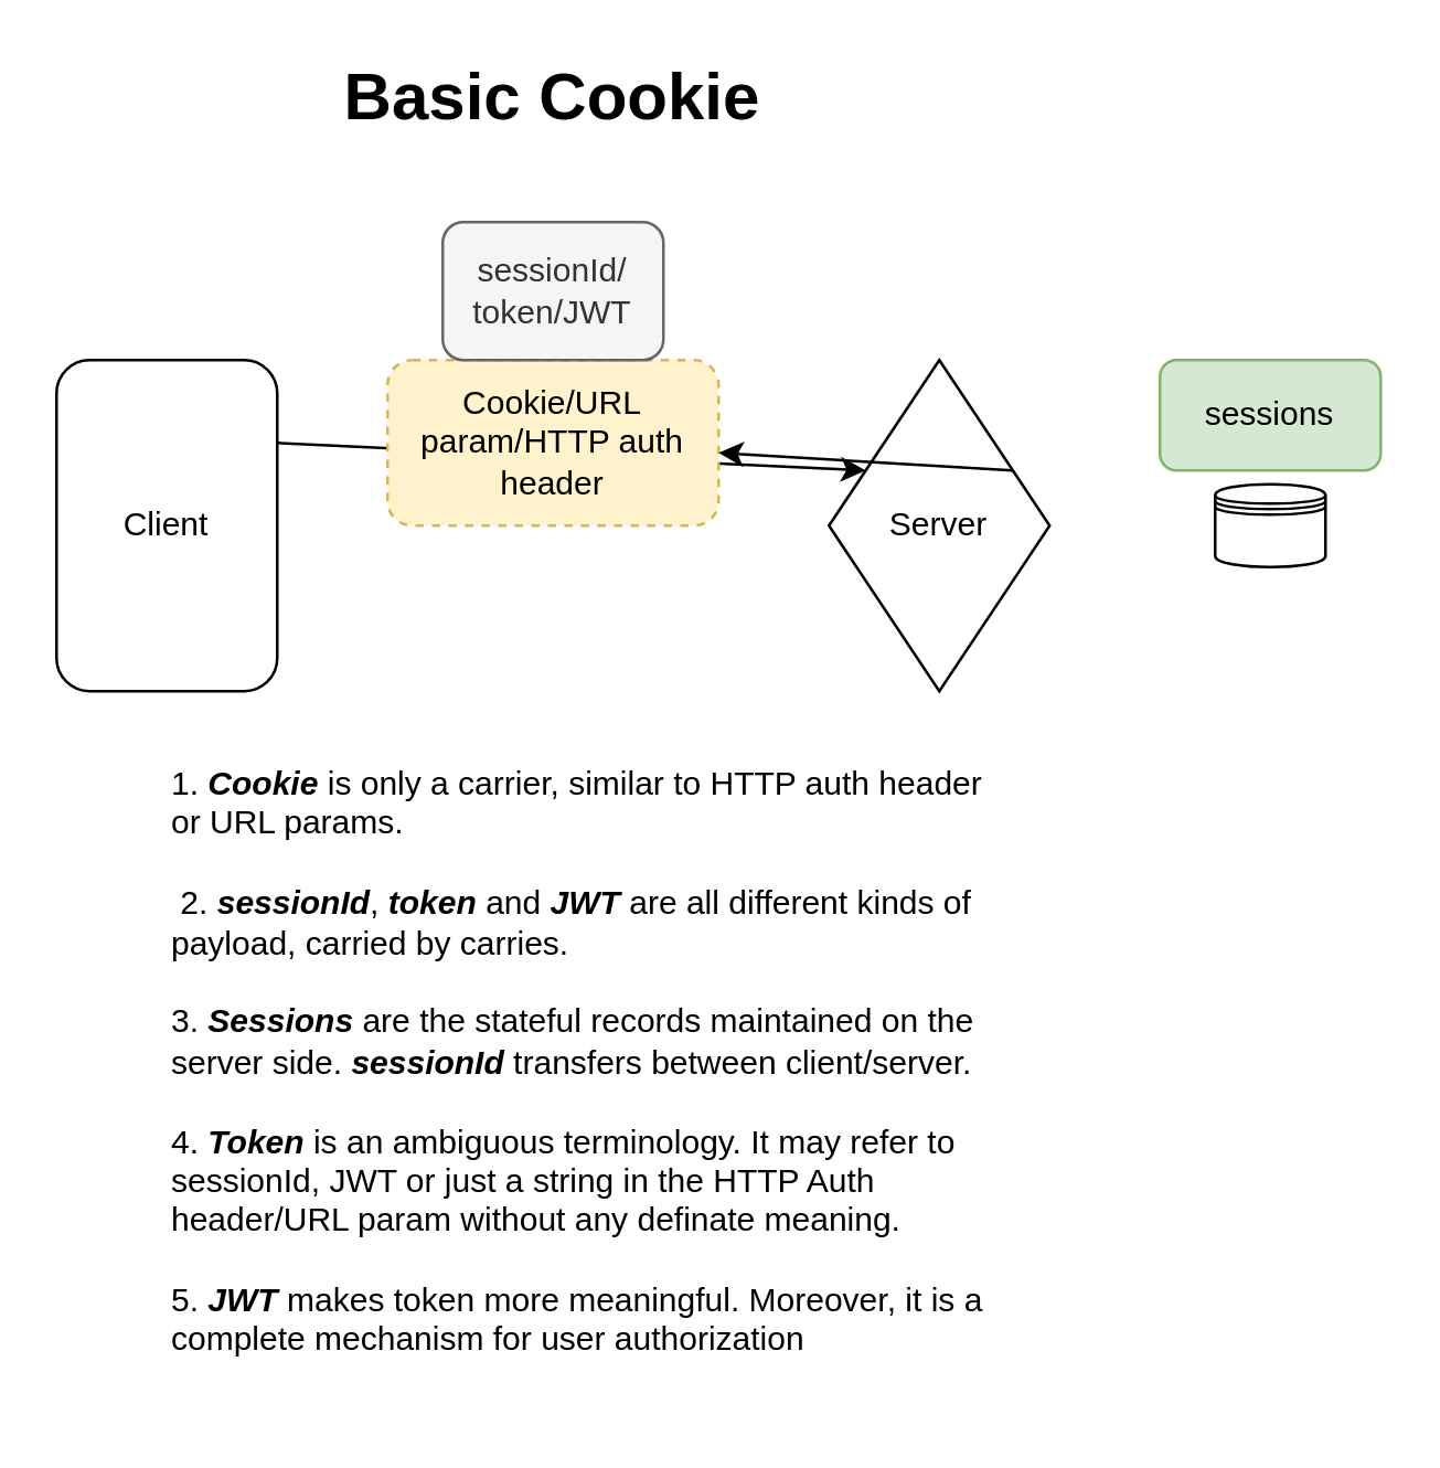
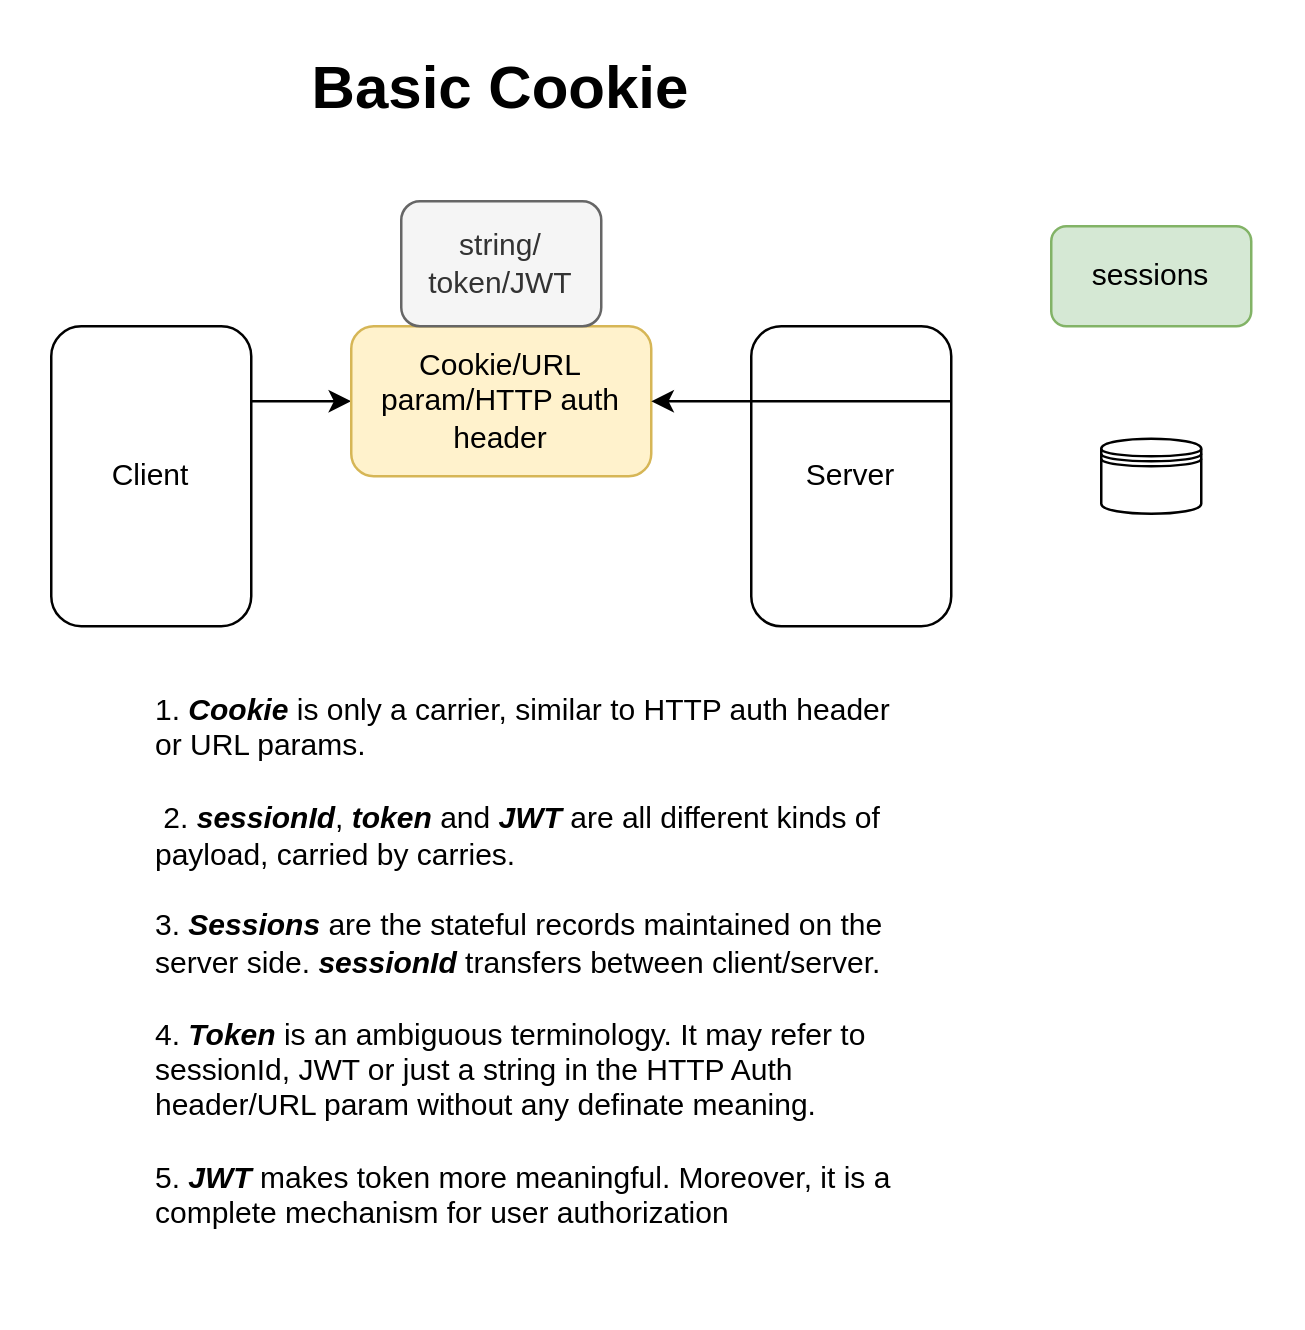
- <mxCell id="4" value="sessionId/&lt;div&gt;token/JWT&lt;/div&gt;" style="rounded=1;whiteSpace=wrap;html=1;fillColor=#f5f5f5;fontColor=#333333;strokeColor=#666666;" parent="1" vertex="1"><mxGeometry x="160" y="80" width="80" height="50" as="geometry" /></mxCell>
+ <mxCell id="4" value="string/&lt;div&gt;token/JWT&lt;/div&gt;" style="rounded=1;whiteSpace=wrap;html=1;fillColor=#f5f5f5;fontColor=#333333;strokeColor=#666666;" parent="1" vertex="1"><mxGeometry x="160" y="80" width="80" height="50" as="geometry" /></mxCell>
- <mxCell id="7" value="sessions" style="rounded=1;whiteSpace=wrap;html=1;fillColor=#d5e8d4;strokeColor=#82b366;" parent="1" vertex="1"><mxGeometry x="420" y="130" width="80" height="40" as="geometry" /></mxCell>
+ <mxCell id="7" value="sessions" style="rounded=1;whiteSpace=wrap;html=1;fillColor=#d5e8d4;strokeColor=#82b366;" parent="1" vertex="1"><mxGeometry x="420" y="90" width="80" height="40" as="geometry" /></mxCell>
- <mxCell id="3" value="Cookie/URL param/HTTP auth header" style="rounded=1;whiteSpace=wrap;html=1;fillColor=#fff2cc;strokeColor=#d6b656;dashed=1;" parent="1" vertex="1"><mxGeometry x="140" y="130" width="120" height="60" as="geometry" /></mxCell>
+ <mxCell id="3" value="Cookie/URL param/HTTP auth header" style="rounded=1;whiteSpace=wrap;html=1;fillColor=#fff2cc;strokeColor=#d6b656;" parent="1" vertex="1"><mxGeometry x="140" y="130" width="120" height="60" as="geometry" /></mxCell>
- <mxCell id="2" value="" style="endArrow=classic;html=1;rounded=0;exitX=1;exitY=0.25;exitDx=0;exitDy=0;entryX=0;entryY=0.25;entryDx=0;entryDy=0;" parent="1" source="5" target="6" edge="1"><mxGeometry width="50" height="50" relative="1" as="geometry"><mxPoint x="180" y="260" as="sourcePoint" /><mxPoint x="230" y="210" as="targetPoint" /></mxGeometry></mxCell>
+ <mxCell id="2" value="" style="endArrow=classic;html=1;rounded=0;exitX=1;exitY=0.25;exitDx=0;exitDy=0;" parent="1" source="5" target="3" edge="1"><mxGeometry width="50" height="50" relative="1" as="geometry"><mxPoint x="180" y="260" as="sourcePoint" /><mxPoint x="230" y="210" as="targetPoint" /></mxGeometry></mxCell>
- <mxCell id="6" value="Server" style="rhombus;whiteSpace=wrap;html=1;" parent="1" vertex="1"><mxGeometry x="300" y="130" width="80" height="120" as="geometry" /></mxCell>
+ <mxCell id="6" value="Server" style="rounded=1;whiteSpace=wrap;html=1;" parent="1" vertex="1"><mxGeometry x="300" y="130" width="80" height="120" as="geometry" /></mxCell>
